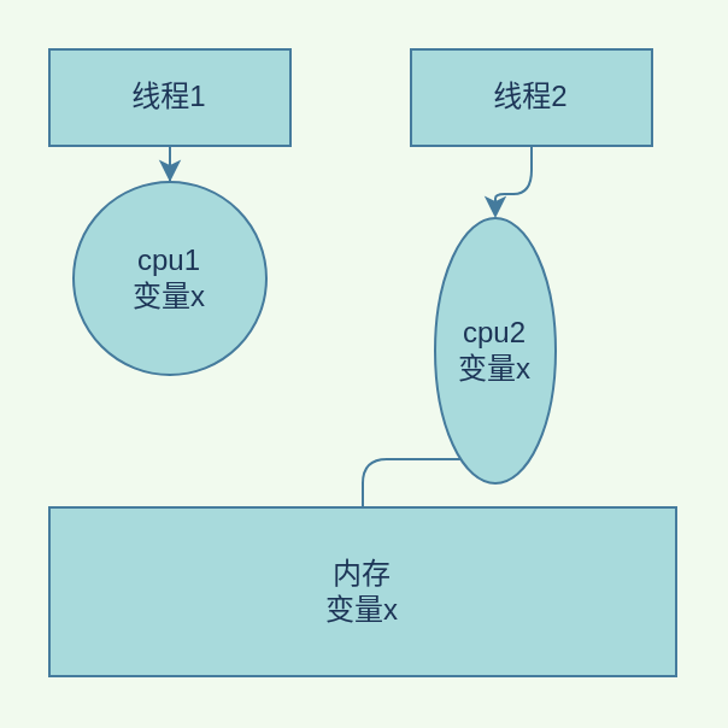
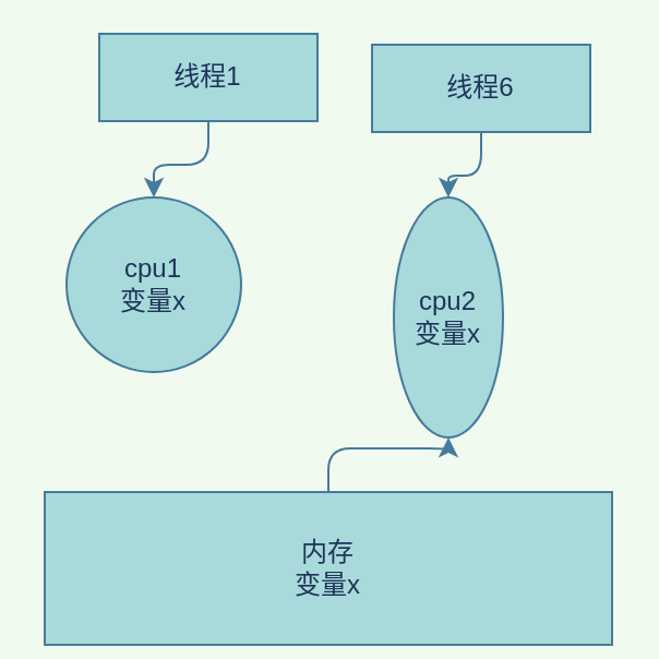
- <mxCell id="3" value="线程1" style="rounded=0;whiteSpace=wrap;html=1;sketch=0;fontColor=#1D3557;strokeColor=#457B9D;fillColor=#A8DADC;" vertex="1" parent="1"><mxGeometry x="20" y="20" width="100" height="40" as="geometry" /></mxCell>
+ <mxCell id="3" value="线程1" style="rounded=0;whiteSpace=wrap;html=1;sketch=0;fontColor=#1D3557;strokeColor=#457B9D;fillColor=#A8DADC;" vertex="1" parent="1"><mxGeometry x="45" y="15" width="100" height="40" as="geometry" /></mxCell>
- <mxCell id="5" value="线程2" style="rounded=0;whiteSpace=wrap;html=1;sketch=0;fontColor=#1D3557;strokeColor=#457B9D;fillColor=#A8DADC;" vertex="1" parent="1"><mxGeometry x="170" y="20" width="100" height="40" as="geometry" /></mxCell>
+ <mxCell id="5" value="线程6" style="rounded=0;whiteSpace=wrap;html=1;sketch=0;fontColor=#1D3557;strokeColor=#457B9D;fillColor=#A8DADC;" vertex="1" parent="1"><mxGeometry x="170" y="20" width="100" height="40" as="geometry" /></mxCell>
- <mxCell id="8" value="cpu1&lt;br&gt;变量x" style="ellipse;whiteSpace=wrap;html=1;aspect=fixed;rounded=0;sketch=0;fontColor=#1D3557;strokeColor=#457B9D;fillColor=#A8DADC;" vertex="1" parent="1"><mxGeometry x="30" y="75" width="80" height="80" as="geometry" /></mxCell>
+ <mxCell id="8" value="cpu1&lt;br&gt;变量x" style="ellipse;whiteSpace=wrap;html=1;aspect=fixed;rounded=0;sketch=0;fontColor=#1D3557;strokeColor=#457B9D;fillColor=#A8DADC;" vertex="1" parent="1"><mxGeometry x="30" y="90" width="80" height="80" as="geometry" /></mxCell>
- <mxCell id="7" value="内存&lt;br&gt;变量x" style="rounded=0;whiteSpace=wrap;html=1;sketch=0;fontColor=#1D3557;strokeColor=#457B9D;fillColor=#A8DADC;" vertex="1" parent="1"><mxGeometry x="20" y="210" width="260" height="70" as="geometry" /></mxCell>
+ <mxCell id="7" value="内存&lt;br&gt;变量x" style="rounded=0;whiteSpace=wrap;html=1;sketch=0;fontColor=#1D3557;strokeColor=#457B9D;fillColor=#A8DADC;" vertex="1" parent="1"><mxGeometry x="20" y="225" width="260" height="70" as="geometry" /></mxCell>
